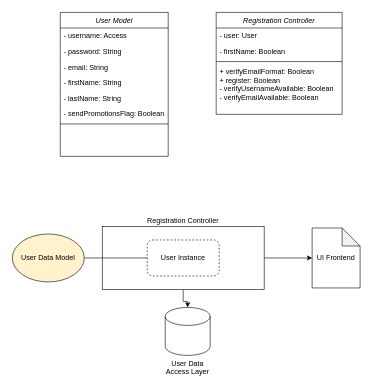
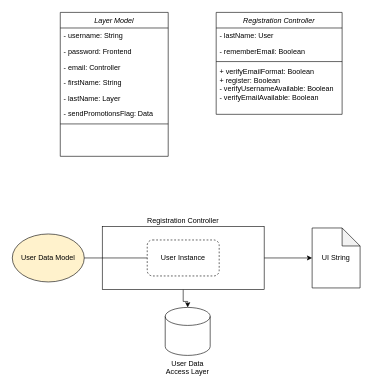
- <mxCell id="2" value="User Model" style="swimlane;fontStyle=2;align=center;verticalAlign=top;childLayout=stackLayout;horizontal=1;startSize=26;horizontalStack=0;resizeParent=1;resizeLast=0;collapsible=1;marginBottom=0;rounded=0;shadow=0;strokeWidth=1;" parent="1" vertex="1"><mxGeometry x="100" y="20" width="180" height="240" as="geometry"><mxRectangle x="230" y="140" width="160" height="26" as="alternateBounds" /></mxGeometry></mxCell>
+ <mxCell id="2" value="Layer Model" style="swimlane;fontStyle=2;align=center;verticalAlign=top;childLayout=stackLayout;horizontal=1;startSize=26;horizontalStack=0;resizeParent=1;resizeLast=0;collapsible=1;marginBottom=0;rounded=0;shadow=0;strokeWidth=1;" parent="1" vertex="1"><mxGeometry x="100" y="20" width="180" height="240" as="geometry"><mxRectangle x="230" y="140" width="160" height="26" as="alternateBounds" /></mxGeometry></mxCell>
- <mxCell id="3" value="- username: Access" style="text;align=left;verticalAlign=top;spacingLeft=4;spacingRight=4;overflow=hidden;rotatable=0;points=[[0,0.5],[1,0.5]];portConstraint=eastwest;" parent="2" vertex="1"><mxGeometry y="26" width="180" height="26" as="geometry" /></mxCell>
+ <mxCell id="3" value="- username: String" style="text;align=left;verticalAlign=top;spacingLeft=4;spacingRight=4;overflow=hidden;rotatable=0;points=[[0,0.5],[1,0.5]];portConstraint=eastwest;" parent="2" vertex="1"><mxGeometry y="26" width="180" height="26" as="geometry" /></mxCell>
- <mxCell id="11" value="- user: User" style="text;align=left;verticalAlign=top;spacingLeft=4;spacingRight=4;overflow=hidden;rotatable=0;points=[[0,0.5],[1,0.5]];portConstraint=eastwest;" vertex="1" parent="10"><mxGeometry y="26" width="210" height="26" as="geometry" /></mxCell>
+ <mxCell id="11" value="- lastName: User" style="text;align=left;verticalAlign=top;spacingLeft=4;spacingRight=4;overflow=hidden;rotatable=0;points=[[0,0.5],[1,0.5]];portConstraint=eastwest;" vertex="1" parent="10"><mxGeometry y="26" width="210" height="26" as="geometry" /></mxCell>
- <mxCell id="4" value="- password: String" style="text;align=left;verticalAlign=top;spacingLeft=4;spacingRight=4;overflow=hidden;rotatable=0;points=[[0,0.5],[1,0.5]];portConstraint=eastwest;rounded=0;shadow=0;html=0;" parent="2" vertex="1"><mxGeometry y="52" width="180" height="26" as="geometry" /></mxCell>
+ <mxCell id="4" value="- password: Frontend" style="text;align=left;verticalAlign=top;spacingLeft=4;spacingRight=4;overflow=hidden;rotatable=0;points=[[0,0.5],[1,0.5]];portConstraint=eastwest;rounded=0;shadow=0;html=0;" parent="2" vertex="1"><mxGeometry y="52" width="180" height="26" as="geometry" /></mxCell>
- <mxCell id="12" value="- firstName: Boolean" style="text;align=left;verticalAlign=top;spacingLeft=4;spacingRight=4;overflow=hidden;rotatable=0;points=[[0,0.5],[1,0.5]];portConstraint=eastwest;rounded=0;shadow=0;html=0;" vertex="1" parent="10"><mxGeometry y="52" width="210" height="26" as="geometry" /></mxCell>
+ <mxCell id="12" value="- rememberEmail: Boolean" style="text;align=left;verticalAlign=top;spacingLeft=4;spacingRight=4;overflow=hidden;rotatable=0;points=[[0,0.5],[1,0.5]];portConstraint=eastwest;rounded=0;shadow=0;html=0;" vertex="1" parent="10"><mxGeometry y="52" width="210" height="26" as="geometry" /></mxCell>
- <mxCell id="5" value="- email: String" style="text;align=left;verticalAlign=top;spacingLeft=4;spacingRight=4;overflow=hidden;rotatable=0;points=[[0,0.5],[1,0.5]];portConstraint=eastwest;rounded=0;shadow=0;html=0;" parent="2" vertex="1"><mxGeometry y="78" width="180" height="26" as="geometry" /></mxCell>
+ <mxCell id="5" value="- email: Controller" style="text;align=left;verticalAlign=top;spacingLeft=4;spacingRight=4;overflow=hidden;rotatable=0;points=[[0,0.5],[1,0.5]];portConstraint=eastwest;rounded=0;shadow=0;html=0;" parent="2" vertex="1"><mxGeometry y="78" width="180" height="26" as="geometry" /></mxCell>
- <mxCell id="7" value="- lastName: String" style="text;align=left;verticalAlign=top;spacingLeft=4;spacingRight=4;overflow=hidden;rotatable=0;points=[[0,0.5],[1,0.5]];portConstraint=eastwest;rounded=0;shadow=0;html=0;" vertex="1" parent="2"><mxGeometry y="130" width="180" height="26" as="geometry" /></mxCell>
+ <mxCell id="7" value="- lastName: Layer" style="text;align=left;verticalAlign=top;spacingLeft=4;spacingRight=4;overflow=hidden;rotatable=0;points=[[0,0.5],[1,0.5]];portConstraint=eastwest;rounded=0;shadow=0;html=0;" vertex="1" parent="2"><mxGeometry y="130" width="180" height="26" as="geometry" /></mxCell>
- <mxCell id="8" value="- sendPromotionsFlag: Boolean" style="text;align=left;verticalAlign=top;spacingLeft=4;spacingRight=4;overflow=hidden;rotatable=0;points=[[0,0.5],[1,0.5]];portConstraint=eastwest;rounded=0;shadow=0;html=0;" vertex="1" parent="2"><mxGeometry y="156" width="180" height="26" as="geometry" /></mxCell>
+ <mxCell id="8" value="- sendPromotionsFlag: Data" style="text;align=left;verticalAlign=top;spacingLeft=4;spacingRight=4;overflow=hidden;rotatable=0;points=[[0,0.5],[1,0.5]];portConstraint=eastwest;rounded=0;shadow=0;html=0;" vertex="1" parent="2"><mxGeometry y="156" width="180" height="26" as="geometry" /></mxCell>
- <mxCell id="22" value="UI Frontend" style="shape=note;whiteSpace=wrap;html=1;backgroundOutline=1;darkOpacity=0.05;rounded=0;verticalAlign=middle;labelPosition=center;verticalLabelPosition=middle;align=center;" vertex="1" parent="1"><mxGeometry x="520" y="379.5" width="80" height="100" as="geometry" /></mxCell>
+ <mxCell id="22" value="UI String" style="shape=note;whiteSpace=wrap;html=1;backgroundOutline=1;darkOpacity=0.05;rounded=0;verticalAlign=middle;labelPosition=center;verticalLabelPosition=middle;align=center;" vertex="1" parent="1"><mxGeometry x="520" y="379.5" width="80" height="100" as="geometry" /></mxCell>
